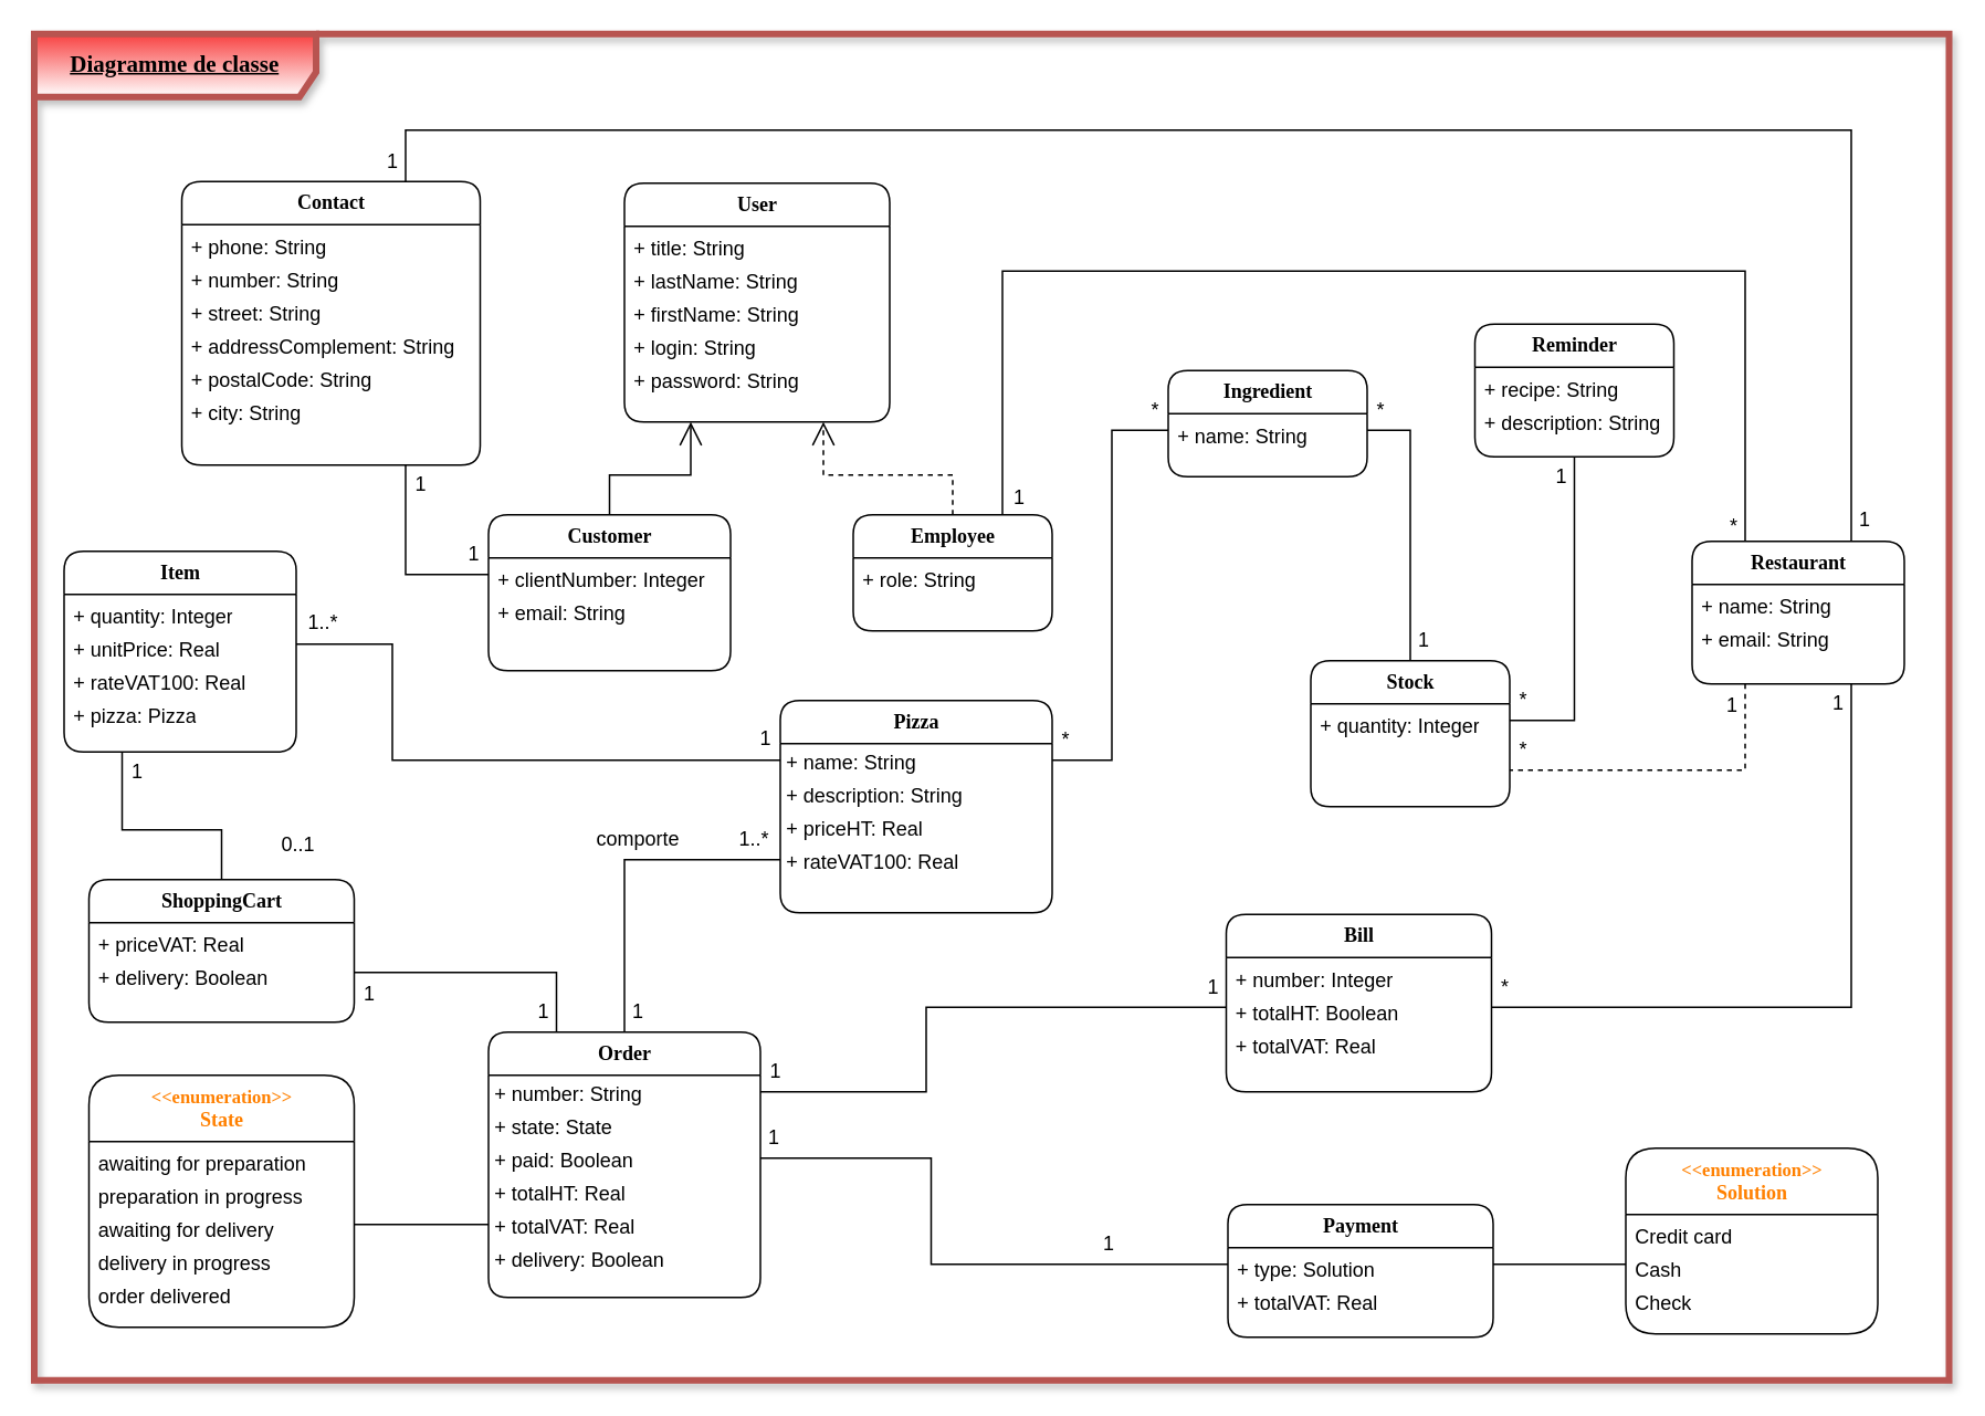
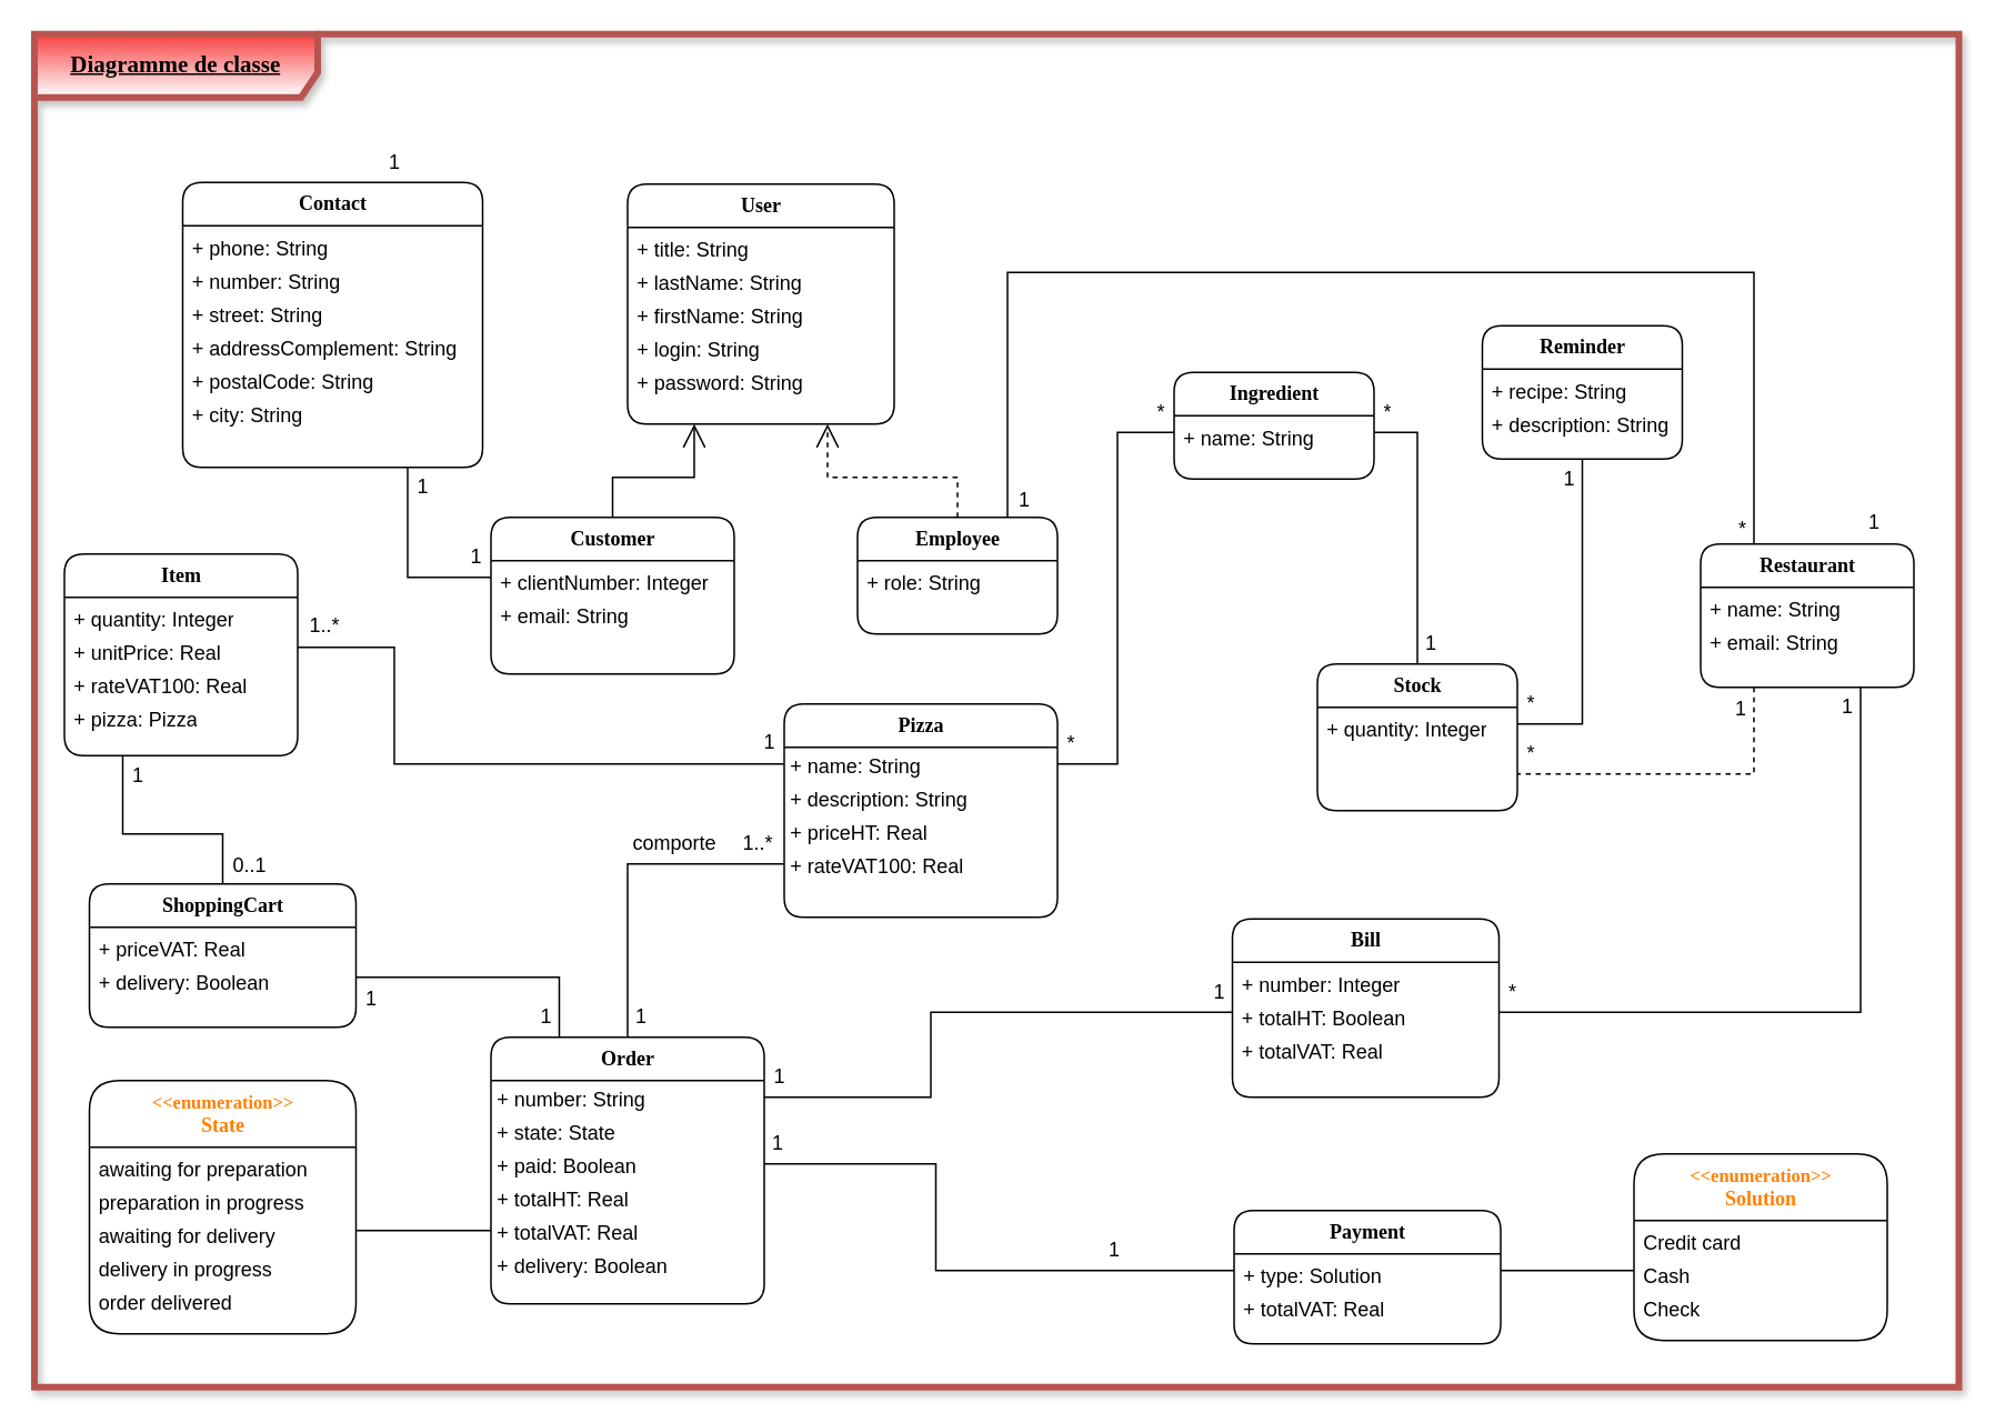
- <mxCell id="8" value="" style="endArrow=none;html=1;entryX=0.75;entryY=0;entryDx=0;entryDy=0;rounded=0;exitX=0.75;exitY=0;exitDx=0;exitDy=0;" parent="1" source="83" target="51" edge="1"><mxGeometry width="50" height="50" relative="1" as="geometry"><mxPoint x="161" y="82" as="sourcePoint" /><mxPoint x="974" y="382" as="targetPoint" /><Array as="points"><mxPoint x="244" y="78" /><mxPoint x="1116" y="78" /></Array></mxGeometry></mxCell>
- <mxCell id="30" value="comporte" style="text;html=1;resizable=0;autosize=1;align=center;verticalAlign=middle;points=[];fillColor=none;strokeColor=none;rounded=0;" parent="1" vertex="1"><mxGeometry x="352" y="494" width="64" height="24" as="geometry" /></mxCell>
+ <mxCell id="30" value="comporte" style="text;html=1;resizable=0;autosize=1;align=center;verticalAlign=middle;points=[];fillColor=none;strokeColor=none;rounded=0;" parent="1" vertex="1"><mxGeometry x="372" y="494" width="64" height="24" as="geometry" /></mxCell>
- <mxCell id="102" value="0..1" style="text;html=1;resizable=0;autosize=1;align=center;verticalAlign=middle;points=[];fillColor=none;strokeColor=none;rounded=0;" parent="1" vertex="1"><mxGeometry x="164" y="500" width="30" height="18" as="geometry" /></mxCell>
+ <mxCell id="102" value="0..1" style="text;html=1;resizable=0;autosize=1;align=center;verticalAlign=middle;points=[];fillColor=none;strokeColor=none;rounded=0;" parent="1" vertex="1"><mxGeometry x="134" y="510" width="30" height="18" as="geometry" /></mxCell>
